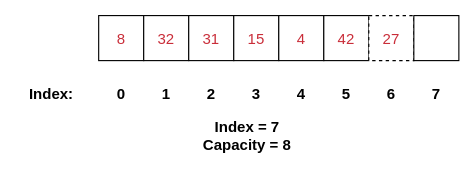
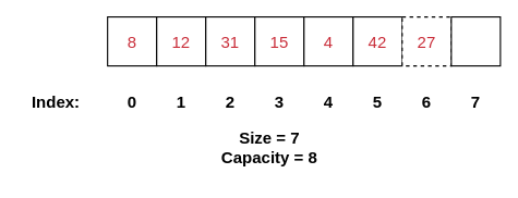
- <mxCell id="3" value="32" style="html=1;overflow=block;blockSpacing=1;whiteSpace=wrap;fontSize=20;fontColor=#c92d39;spacing=3.8;strokeOpacity=100;strokeWidth=1.5;" vertex="1" parent="1"><mxGeometry x="191" y="20" width="60" height="60" as="geometry" /></mxCell>
+ <mxCell id="3" value="12" style="html=1;overflow=block;blockSpacing=1;whiteSpace=wrap;fontSize=20;fontColor=#c92d39;spacing=3.8;strokeOpacity=100;strokeWidth=1.5;" vertex="1" parent="1"><mxGeometry x="191" y="20" width="60" height="60" as="geometry" /></mxCell>
- <mxCell id="19" value="Index = 7&#10;Capacity = 8" style="html=1;overflow=block;blockSpacing=1;whiteSpace=wrap;fontSize=20;fontColor=default;fontStyle=1;spacing=3.8;strokeOpacity=0;fillOpacity=0;fillColor=#ffffff;strokeWidth=1.5;" vertex="1" parent="1"><mxGeometry x="266" y="140" width="126" height="80" as="geometry" /></mxCell>
+ <mxCell id="19" value="Size = 7&#10;Capacity = 8" style="html=1;overflow=block;blockSpacing=1;whiteSpace=wrap;fontSize=20;fontColor=default;fontStyle=1;spacing=3.8;strokeOpacity=0;fillOpacity=0;fillColor=#ffffff;strokeWidth=1.5;" vertex="1" parent="1"><mxGeometry x="266" y="140" width="126" height="80" as="geometry" /></mxCell>
